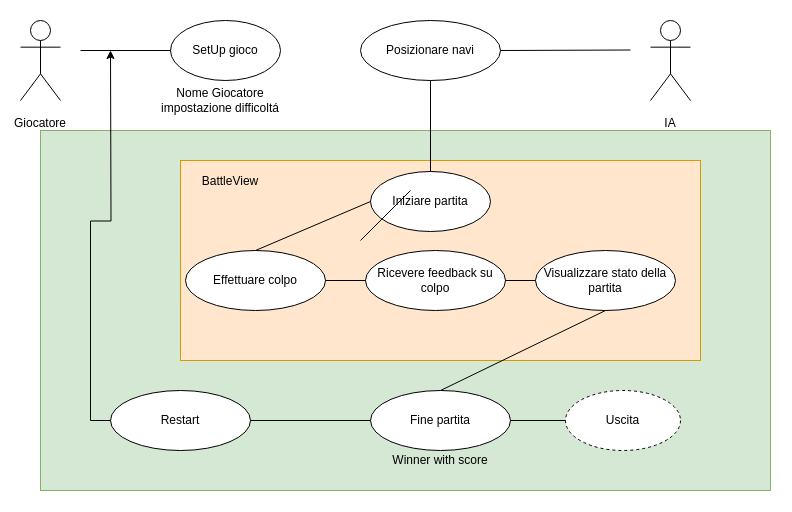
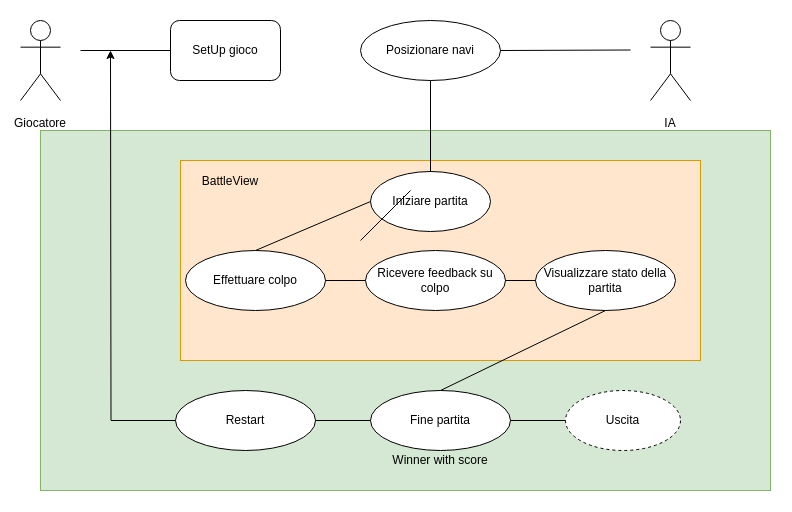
- <mxCell id="12" value="SetUp gioco" style="ellipse;whiteSpace=wrap;html=1;" parent="1" vertex="1"><mxGeometry x="170" y="20" width="110" height="60" as="geometry" /></mxCell>
+ <mxCell id="12" value="SetUp gioco" style="whiteSpace=wrap;html=1;rounded=1;" parent="1" vertex="1"><mxGeometry x="170" y="20" width="110" height="60" as="geometry" /></mxCell>
- <mxCell id="13" value="Nome Giocatore&lt;br&gt;impostazione difficoltá" style="text;html=1;strokeColor=none;fillColor=none;align=center;verticalAlign=middle;whiteSpace=wrap;rounded=0;fontSize=12;fontColor=#000000;" vertex="1" parent="1"><mxGeometry x="160" y="90" width="120" height="20" as="geometry" /></mxCell>
- <mxCell id="16" value="Restart" style="ellipse;whiteSpace=wrap;html=1;" vertex="1" parent="1"><mxGeometry x="110" y="390" width="140" height="60" as="geometry" /></mxCell>
+ <mxCell id="16" value="Restart" style="ellipse;whiteSpace=wrap;html=1;" vertex="1" parent="1"><mxGeometry x="175" y="390" width="140" height="60" as="geometry" /></mxCell>
